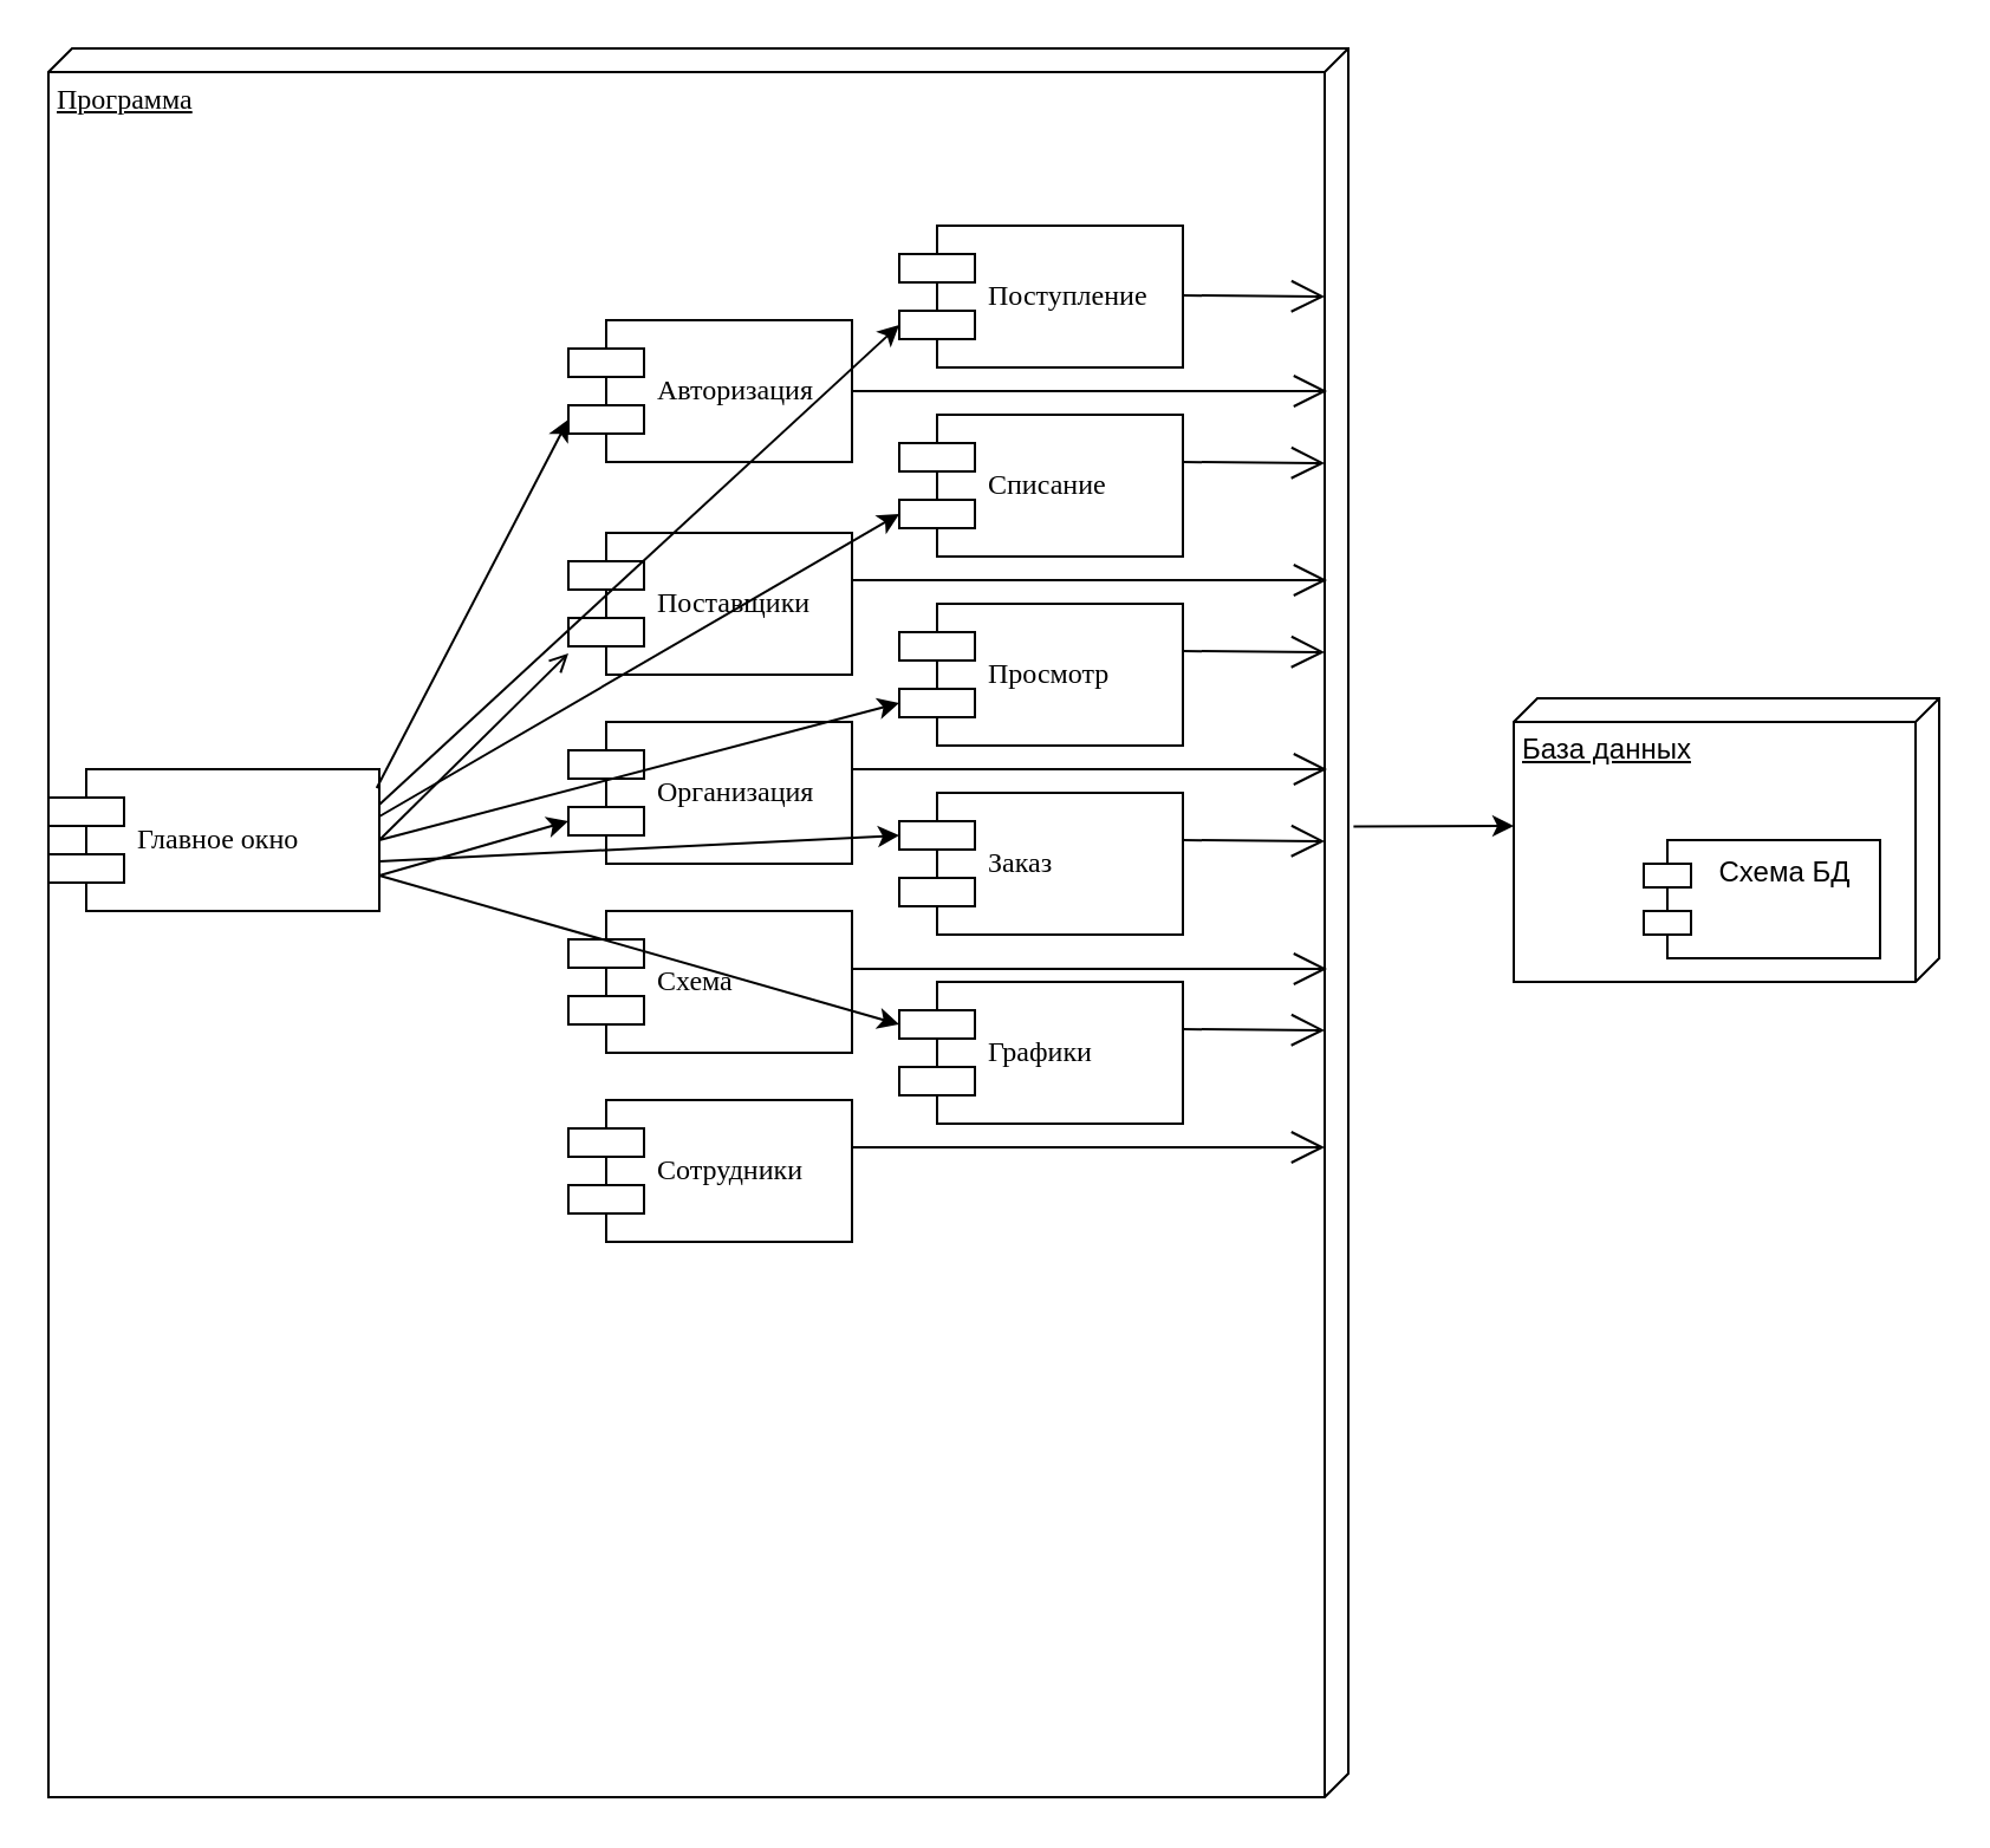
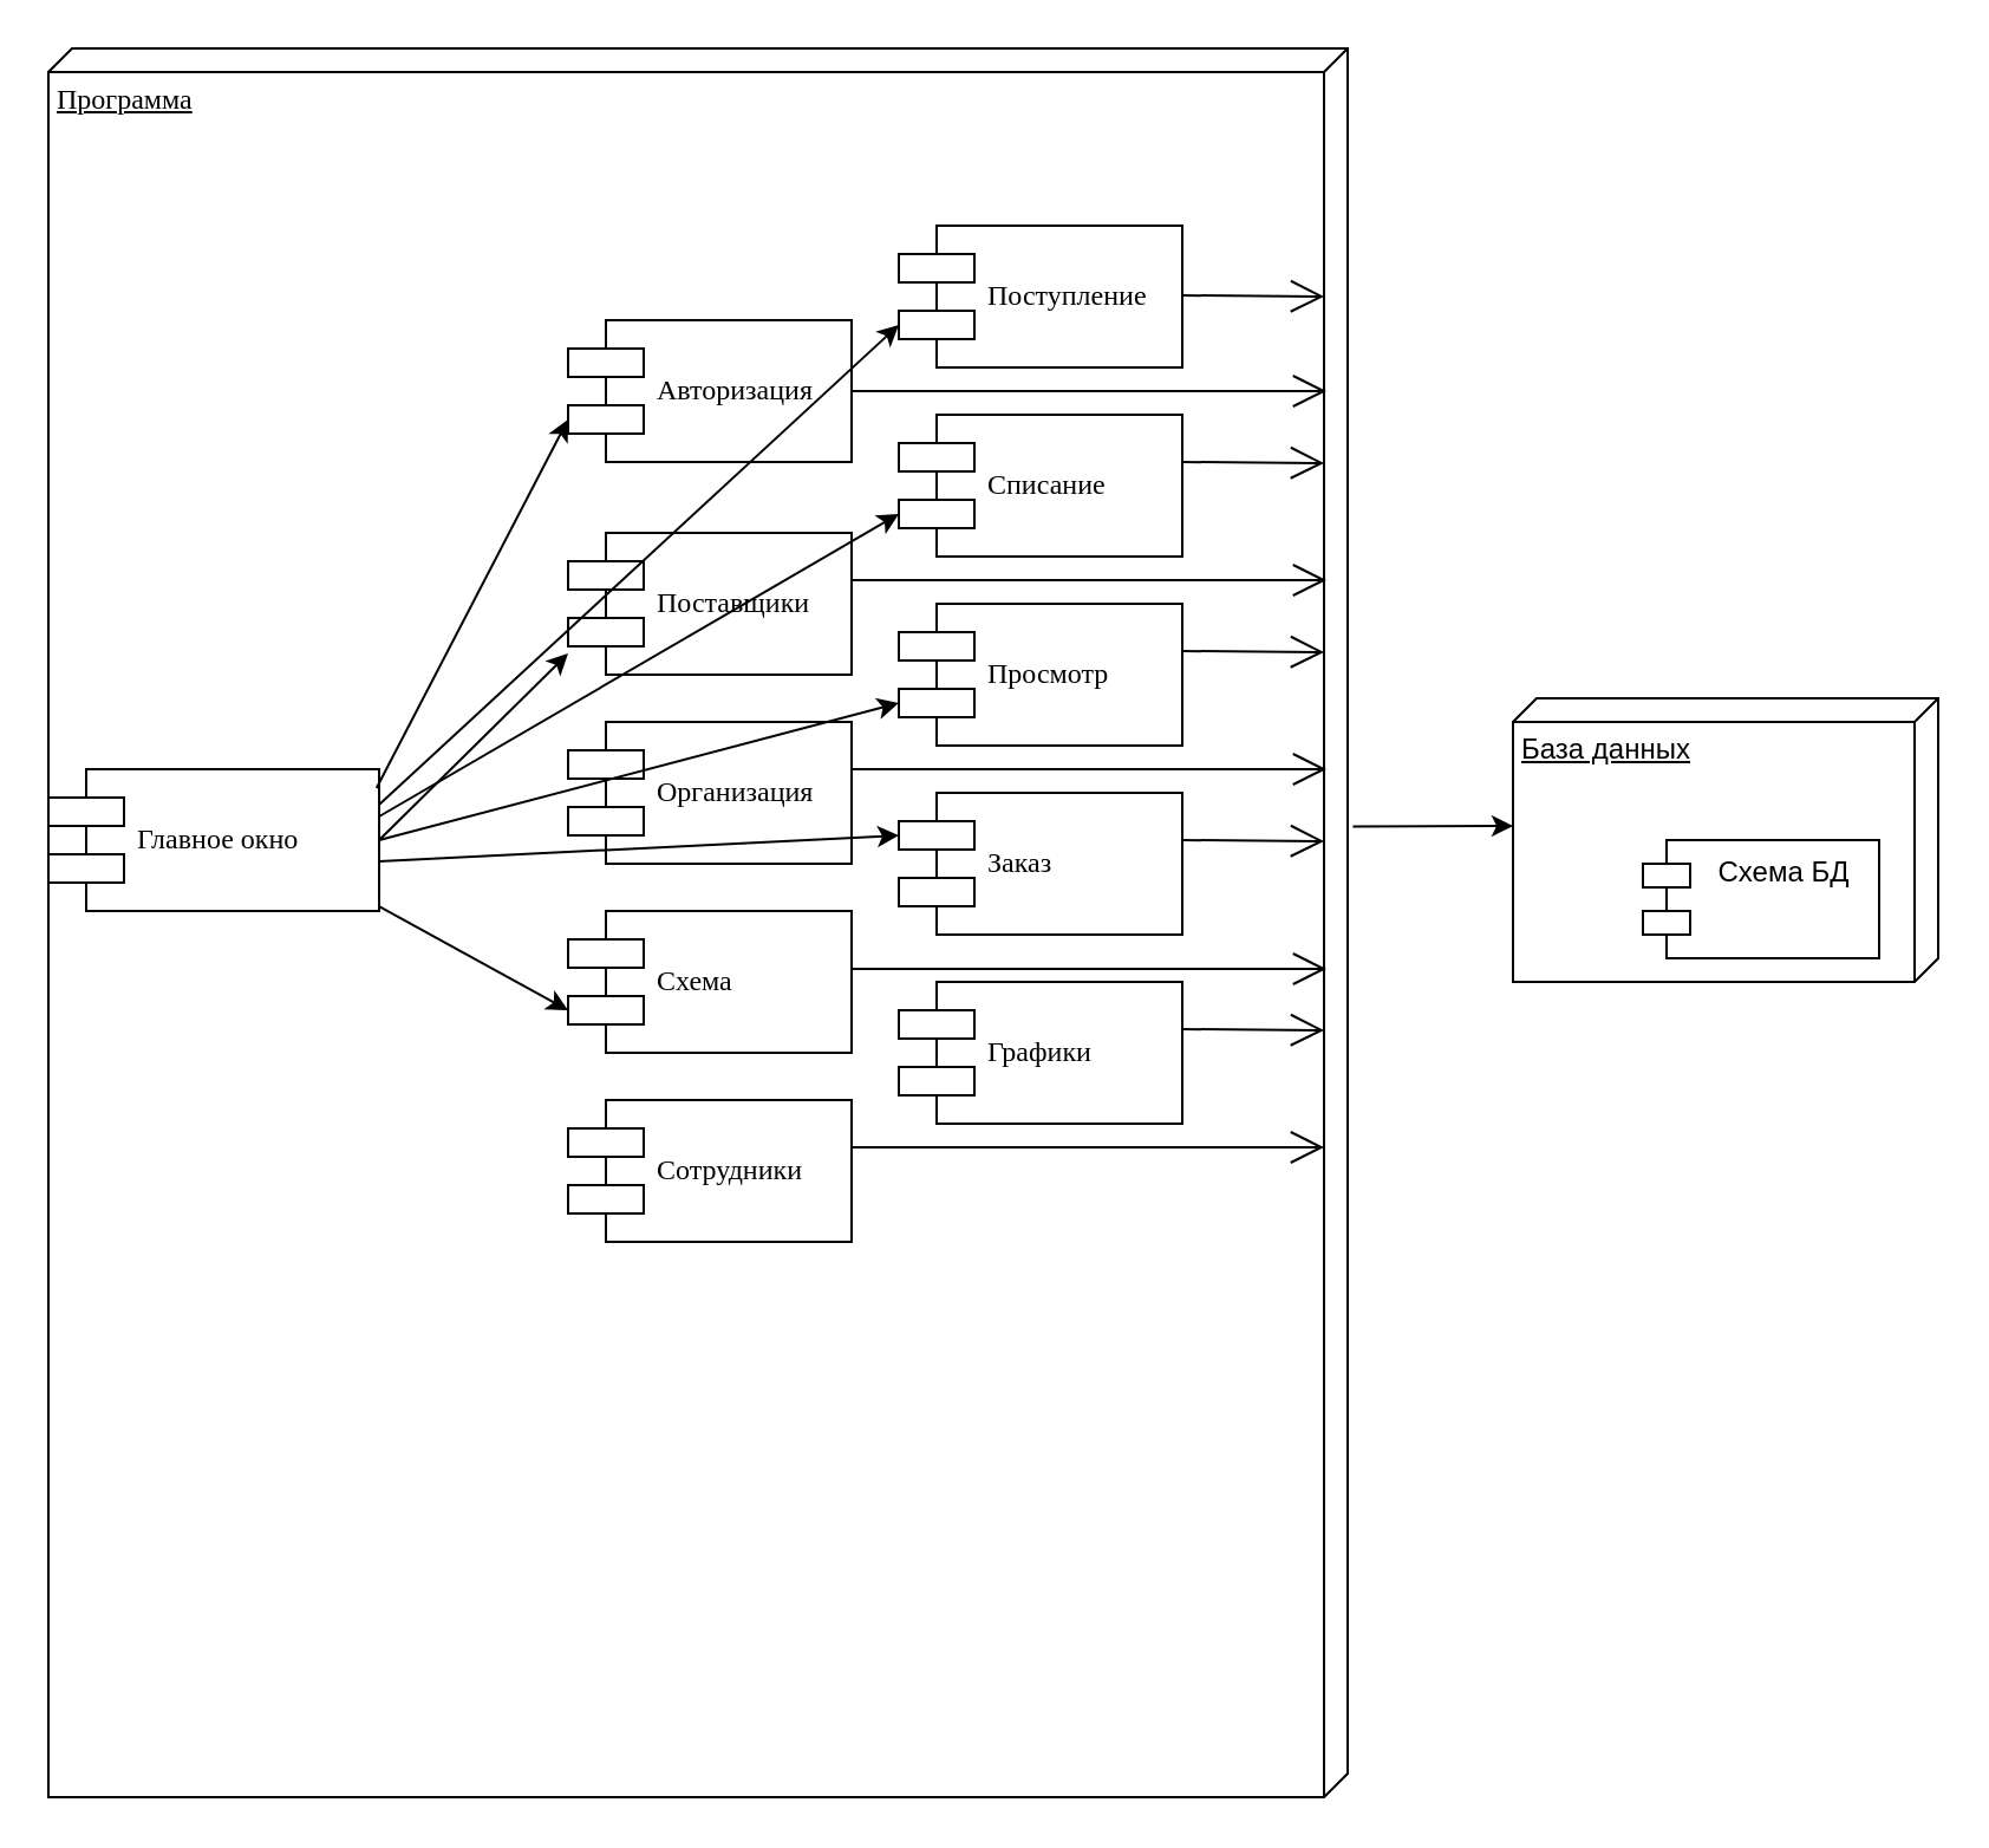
- <mxCell id="28" value="" style="endArrow=open;html=1;rounded=0;exitX=1;exitY=0.5;exitDx=0;exitDy=0;entryX=0;entryY=0.85;entryDx=0;entryDy=0;entryPerimeter=0;" edge="1" parent="1" source="3" target="6"><mxGeometry width="50" height="50" relative="1" as="geometry"><mxPoint x="150" y="380" as="sourcePoint" /><mxPoint x="250" y="357" as="targetPoint" /></mxGeometry></mxCell>
+ <mxCell id="28" value="" style="endArrow=classic;html=1;rounded=0;exitX=1;exitY=0.5;exitDx=0;exitDy=0;entryX=0;entryY=0.85;entryDx=0;entryDy=0;entryPerimeter=0;" edge="1" parent="1" source="3" target="6"><mxGeometry width="50" height="50" relative="1" as="geometry"><mxPoint x="150" y="380" as="sourcePoint" /><mxPoint x="250" y="357" as="targetPoint" /></mxGeometry></mxCell>
- <mxCell id="27" value="" style="endArrow=classic;html=1;rounded=0;entryX=0;entryY=0.7;entryDx=0;entryDy=0;exitX=1;exitY=0.75;exitDx=0;exitDy=0;" edge="1" parent="1" source="3" target="5"><mxGeometry width="50" height="50" relative="1" as="geometry"><mxPoint x="150" y="393" as="sourcePoint" /><mxPoint x="250" y="437" as="targetPoint" /></mxGeometry></mxCell>
+ <mxCell id="26" value="" style="endArrow=classic;html=1;rounded=0;entryX=0;entryY=0.7;entryDx=0;entryDy=0;exitX=1;exitY=0.967;exitDx=0;exitDy=0;exitPerimeter=0;" edge="1" parent="1" source="3" target="4"><mxGeometry width="50" height="50" relative="1" as="geometry"><mxPoint x="138" y="370" as="sourcePoint" /><mxPoint x="260" y="468" as="targetPoint" /></mxGeometry></mxCell>
- <mxCell id="34" value="" style="endArrow=classic;html=1;rounded=0;entryX=0;entryY=0.3;entryDx=0;entryDy=0;exitX=1;exitY=0.75;exitDx=0;exitDy=0;" edge="1" parent="1" source="3" target="12"><mxGeometry width="50" height="50" relative="1" as="geometry"><mxPoint x="150" y="365" as="sourcePoint" /><mxPoint x="390" y="363" as="targetPoint" /></mxGeometry></mxCell>
